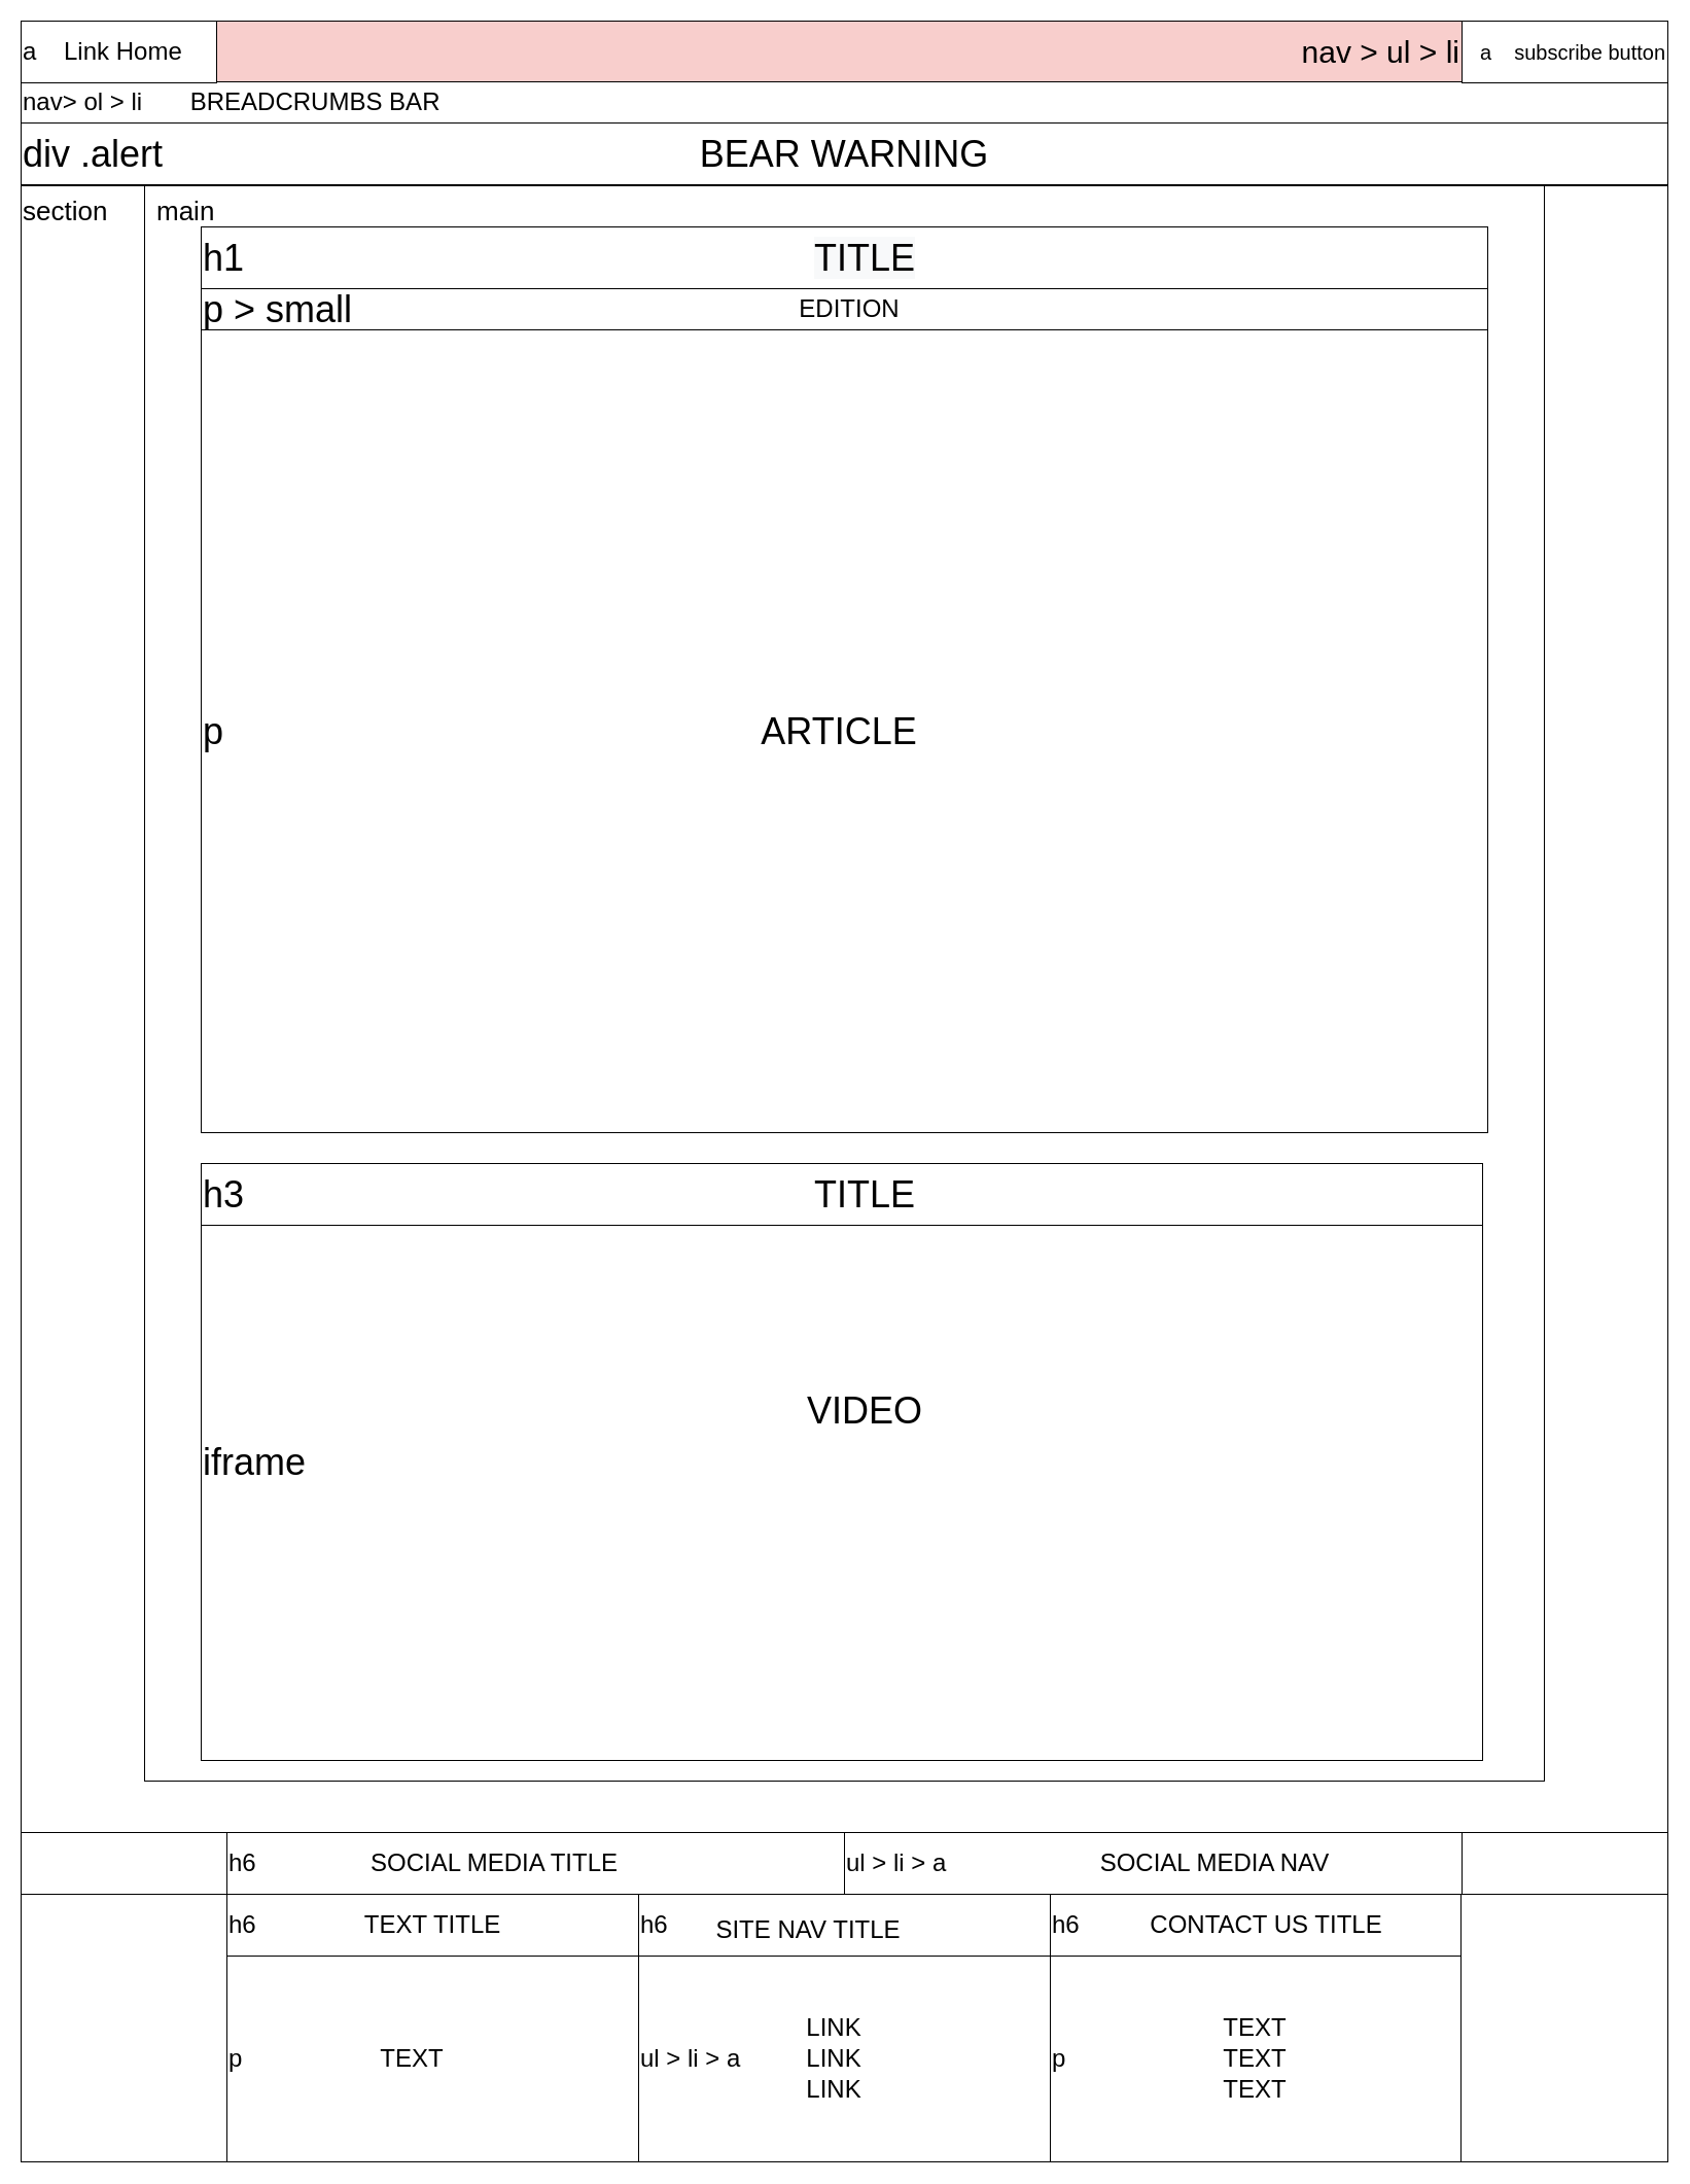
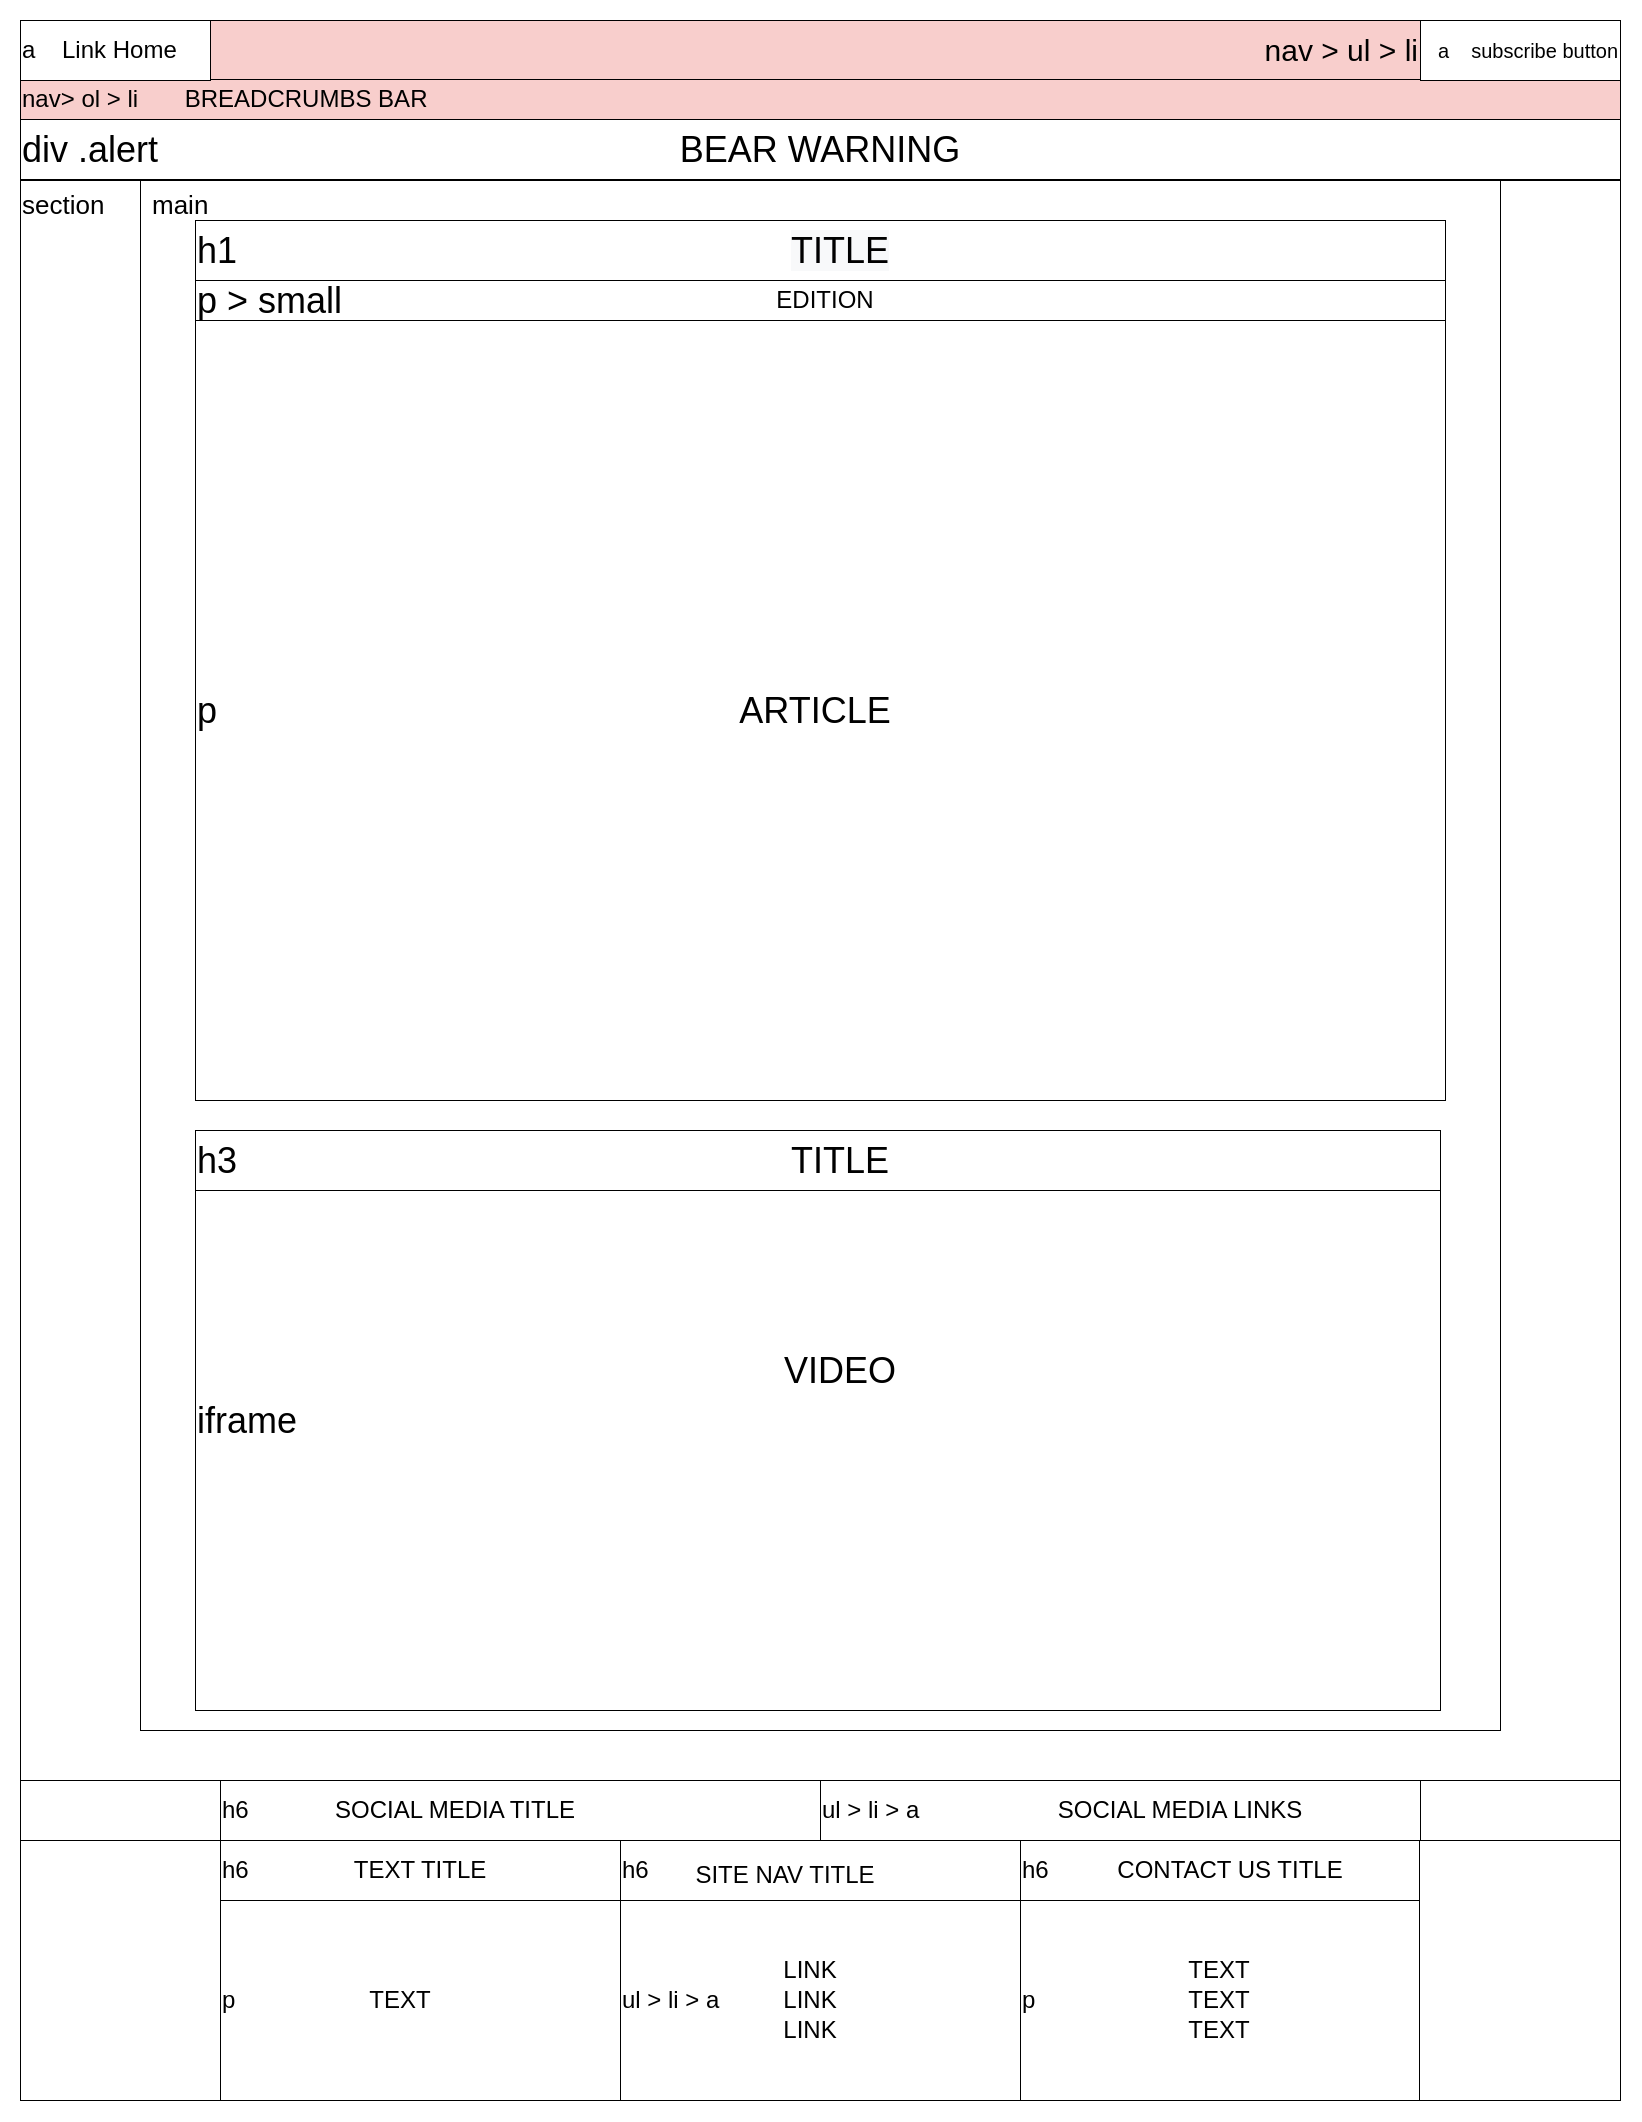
- <mxCell id="4" value="&lt;span style=&quot;font-size: 24px&quot;&gt;nav&amp;gt; ol &amp;gt; li&amp;nbsp; &amp;nbsp; &amp;nbsp; &amp;nbsp;BREADCRUMBS BAR&lt;/span&gt;" parent="1" style="rounded=0;whiteSpace=wrap;html=1;fillColor=#ffffff;align=left;" vertex="1"><mxGeometry as="geometry" width="1600" height="40" y="79" x="20" /></mxCell>
+ <mxCell id="4" value="&lt;span style=&quot;font-size: 24px&quot;&gt;nav&amp;gt; ol &amp;gt; li&amp;nbsp; &amp;nbsp; &amp;nbsp; &amp;nbsp;BREADCRUMBS BAR&lt;/span&gt;" parent="1" style="rounded=0;whiteSpace=wrap;html=1;fillColor=#f8cecc;align=left;" vertex="1"><mxGeometry as="geometry" width="1600" height="40" y="79" x="20" /></mxCell>
- <mxCell id="11" value="SOCIAL MEDIA TITLE" parent="1" style="text;html=1;strokeColor=none;fillColor=none;align=center;verticalAlign=middle;whiteSpace=wrap;rounded=0;fontSize=24;" vertex="1"><mxGeometry as="geometry" x="350" width="260" height="20" y="1800" /></mxCell>
+ <mxCell id="11" value="SOCIAL MEDIA TITLE" parent="1" style="text;html=1;strokeColor=none;fillColor=none;align=center;verticalAlign=middle;whiteSpace=wrap;rounded=0;fontSize=24;" vertex="1"><mxGeometry x="325" y="1800" as="geometry" width="260" height="20" /></mxCell>
- <mxCell id="12" value="SOCIAL MEDIA NAV" parent="1" style="text;html=1;strokeColor=none;fillColor=none;align=center;verticalAlign=middle;whiteSpace=wrap;rounded=0;fontSize=24;" vertex="1"><mxGeometry as="geometry" x="1050" width="260" height="20" y="1800" /></mxCell>
+ <mxCell id="12" value="SOCIAL MEDIA LINKS" parent="1" style="text;html=1;strokeColor=none;fillColor=none;align=center;verticalAlign=middle;whiteSpace=wrap;rounded=0;fontSize=24;" vertex="1"><mxGeometry as="geometry" x="1050" width="260" height="20" y="1800" /></mxCell>
